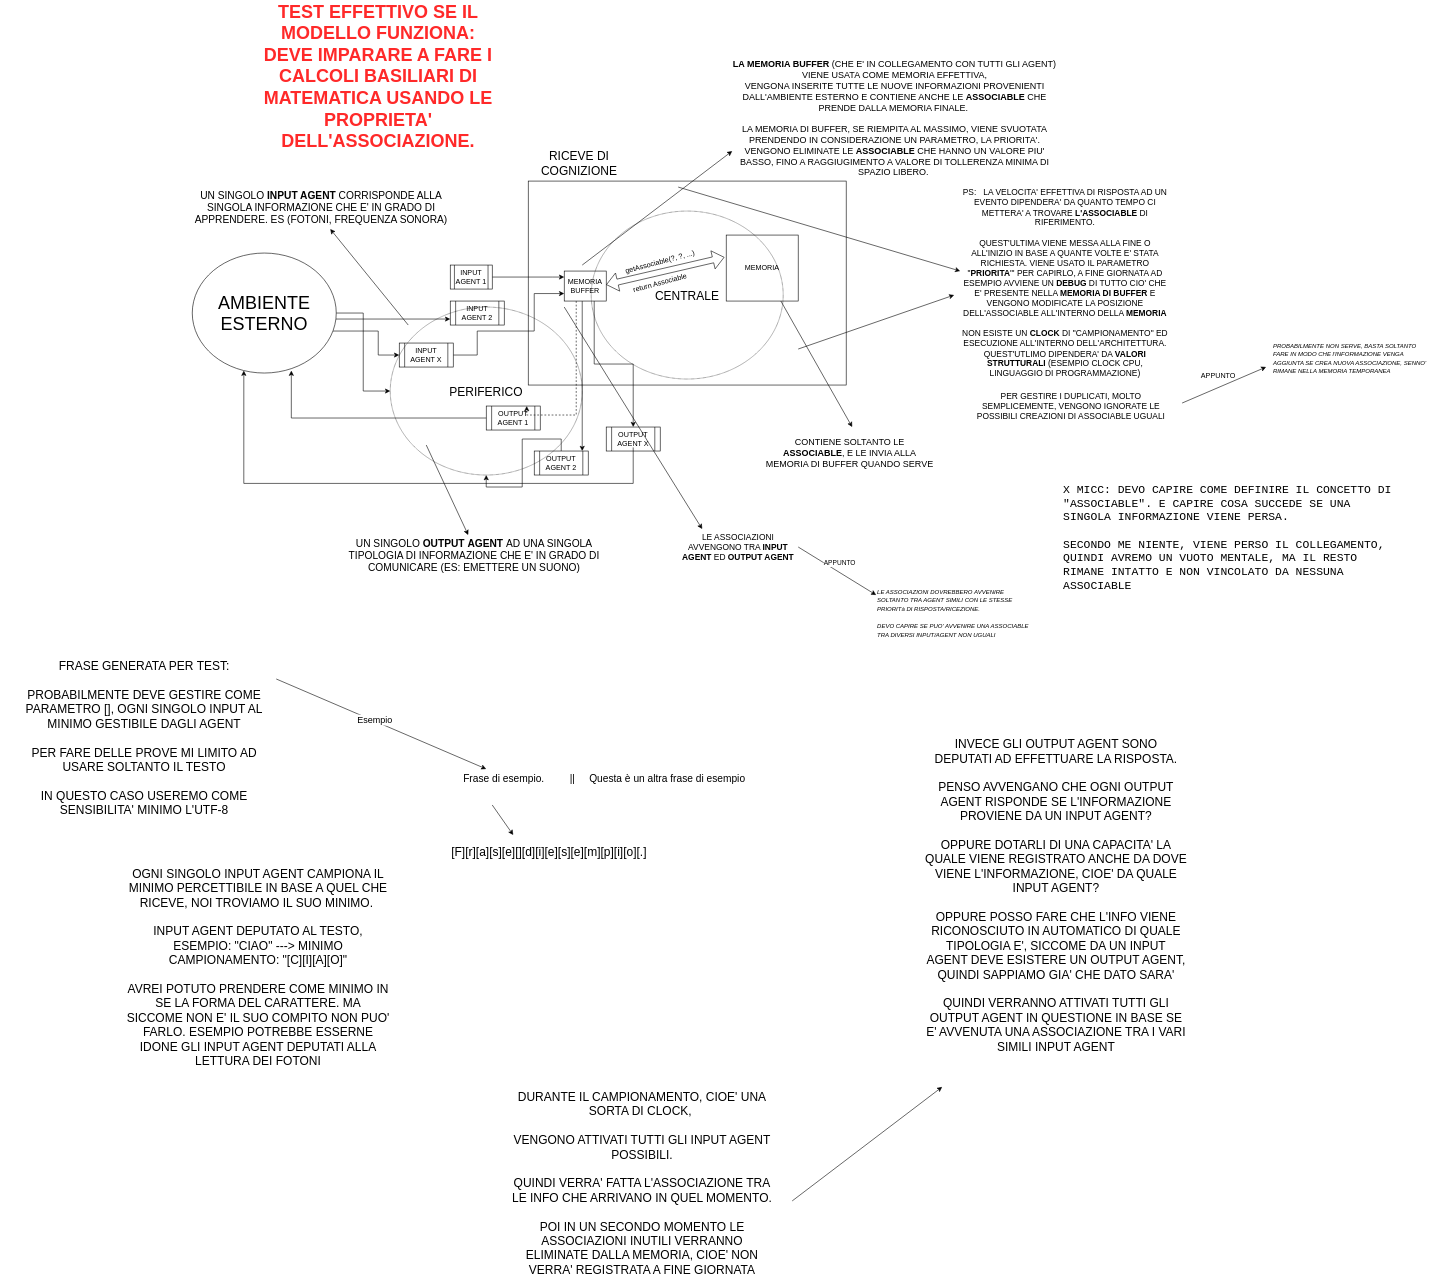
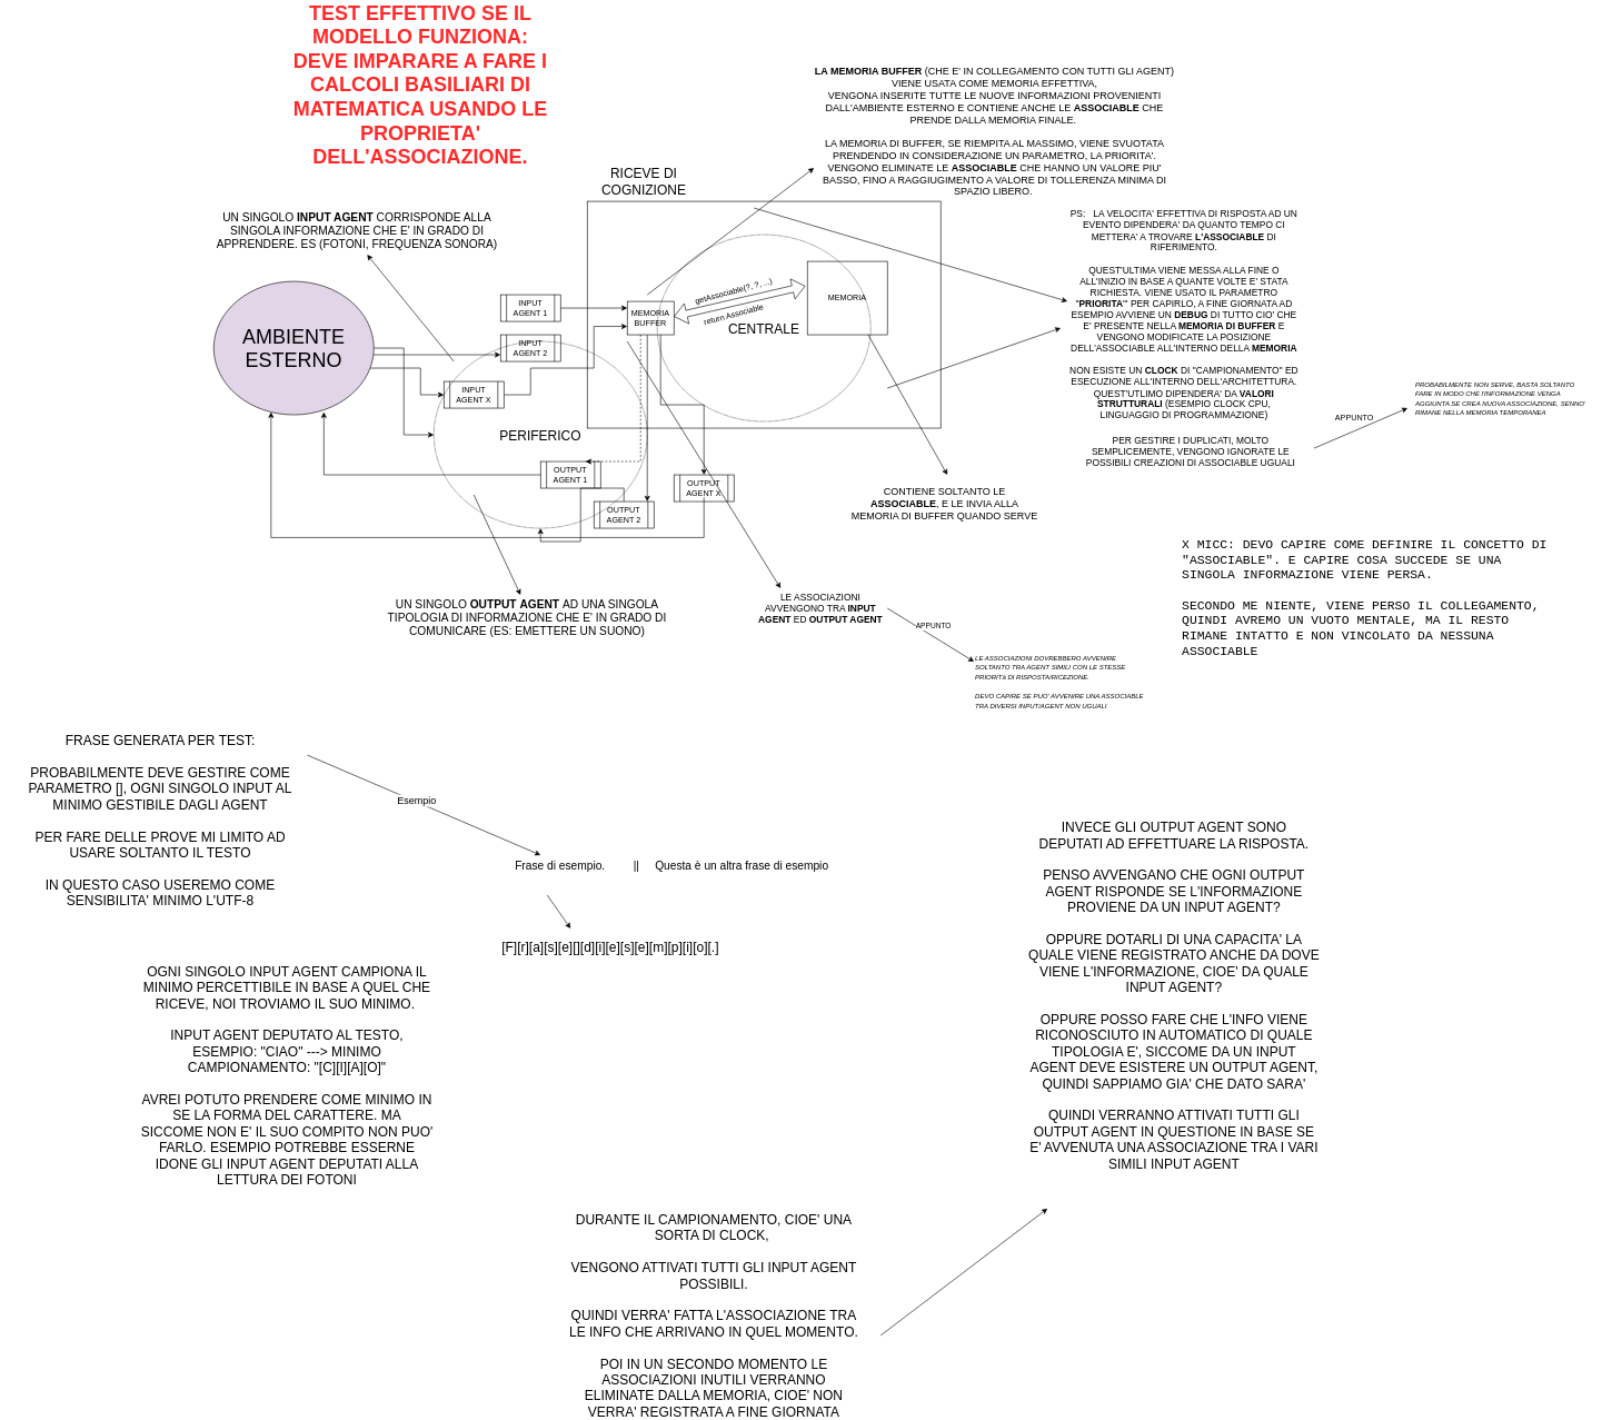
- <mxCell id="9" value="INPUT AGENT 1" style="shape=process;whiteSpace=wrap;html=1;backgroundOutline=1;" parent="1" vertex="1"><mxGeometry x="750" y="370" width="70" height="40" as="geometry" /></mxCell>
+ <mxCell id="9" value="INPUT AGENT 1" style="shape=process;whiteSpace=wrap;html=1;backgroundOutline=1;" parent="1" vertex="1"><mxGeometry x="750" y="370" width="90" height="40" as="geometry" /></mxCell>
- <mxCell id="5" value="&lt;font style=&quot;font-size: 30px;&quot;&gt;AMBIENTE ESTERNO&lt;/font&gt;" style="ellipse;whiteSpace=wrap;html=1;" parent="1" vertex="1"><mxGeometry x="320" y="350" width="240" height="200" as="geometry" /></mxCell>
+ <mxCell id="5" value="&lt;font style=&quot;font-size: 30px;&quot;&gt;AMBIENTE ESTERNO&lt;/font&gt;" style="ellipse;whiteSpace=wrap;html=1;fillColor=#e1d5e7;" parent="1" vertex="1"><mxGeometry x="320" y="350" width="240" height="200" as="geometry" /></mxCell>
- <mxCell id="13" value="OUTPUT&lt;br&gt;AGENT 1" style="shape=process;whiteSpace=wrap;html=1;backgroundOutline=1;" parent="1" vertex="1"><mxGeometry x="810" y="605" width="90" height="40" as="geometry" /></mxCell>
+ <mxCell id="13" value="OUTPUT&lt;br&gt;AGENT 1" style="shape=process;whiteSpace=wrap;html=1;backgroundOutline=1;" parent="1" vertex="1"><mxGeometry x="810" y="620" width="90" height="40" as="geometry" /></mxCell>
